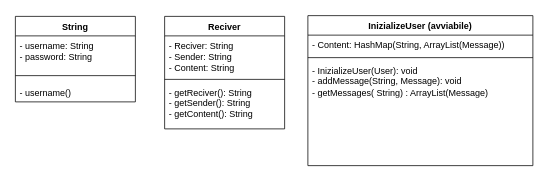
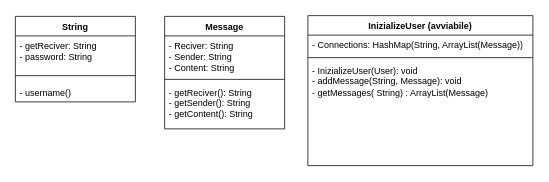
- <mxCell id="2" value="Reciver" style="swimlane;fontStyle=1;align=center;verticalAlign=top;childLayout=stackLayout;horizontal=1;startSize=26;horizontalStack=0;resizeParent=1;resizeParentMax=0;resizeLast=0;collapsible=1;marginBottom=0;whiteSpace=wrap;html=1;" vertex="1" parent="1"><mxGeometry x="219" y="21" width="160" height="150" as="geometry" /></mxCell>
+ <mxCell id="2" value="Message" style="swimlane;fontStyle=1;align=center;verticalAlign=top;childLayout=stackLayout;horizontal=1;startSize=26;horizontalStack=0;resizeParent=1;resizeParentMax=0;resizeLast=0;collapsible=1;marginBottom=0;whiteSpace=wrap;html=1;" vertex="1" parent="1"><mxGeometry x="219" y="21" width="160" height="150" as="geometry" /></mxCell>
- <mxCell id="7" value="- Content: HashMap(String, ArrayList(Message))" style="text;strokeColor=none;fillColor=none;align=left;verticalAlign=top;spacingLeft=4;spacingRight=4;overflow=hidden;rotatable=0;points=[[0,0.5],[1,0.5]];portConstraint=eastwest;whiteSpace=wrap;html=1;" vertex="1" parent="6"><mxGeometry y="26" width="300" height="26" as="geometry" /></mxCell>
+ <mxCell id="7" value="- Connections: HashMap(String, ArrayList(Message))" style="text;strokeColor=none;fillColor=none;align=left;verticalAlign=top;spacingLeft=4;spacingRight=4;overflow=hidden;rotatable=0;points=[[0,0.5],[1,0.5]];portConstraint=eastwest;whiteSpace=wrap;html=1;" vertex="1" parent="6"><mxGeometry y="26" width="300" height="26" as="geometry" /></mxCell>
- <mxCell id="11" value="- username: String&lt;br&gt;- password: String" style="text;strokeColor=none;fillColor=none;align=left;verticalAlign=top;spacingLeft=4;spacingRight=4;overflow=hidden;rotatable=0;points=[[0,0.5],[1,0.5]];portConstraint=eastwest;whiteSpace=wrap;html=1;" vertex="1" parent="10"><mxGeometry y="26" width="160" height="44" as="geometry" /></mxCell>
+ <mxCell id="11" value="- getReciver: String&lt;br&gt;- password: String" style="text;strokeColor=none;fillColor=none;align=left;verticalAlign=top;spacingLeft=4;spacingRight=4;overflow=hidden;rotatable=0;points=[[0,0.5],[1,0.5]];portConstraint=eastwest;whiteSpace=wrap;html=1;" vertex="1" parent="10"><mxGeometry y="26" width="160" height="44" as="geometry" /></mxCell>
